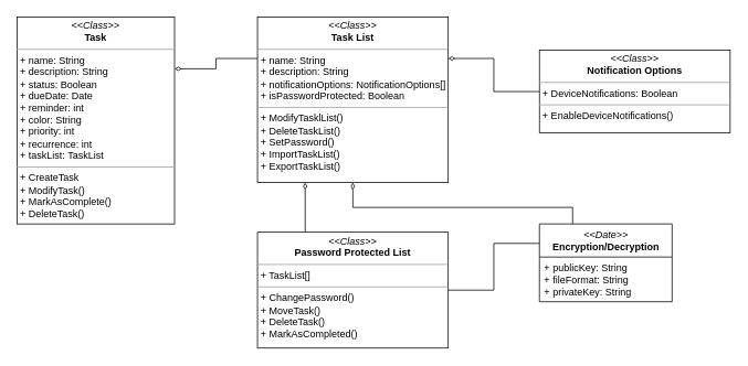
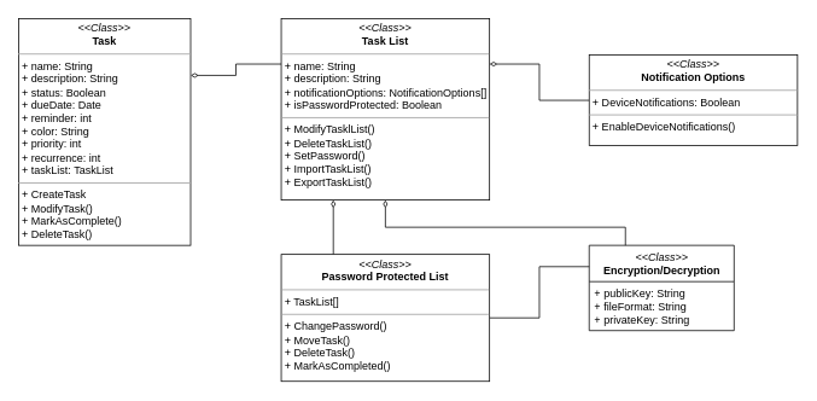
- <mxCell id="2" value="&lt;i style=&quot;border-color: var(--border-color); font-family: Helvetica; font-size: 12px;&quot;&gt;&amp;lt;&amp;lt;Date&amp;gt;&amp;gt;&lt;/i&gt;&lt;br style=&quot;border-color: var(--border-color); font-family: Helvetica; font-size: 12px;&quot;&gt;&lt;b style=&quot;border-color: var(--border-color); font-family: Helvetica; font-size: 12px;&quot;&gt;Encryption/Decryption&lt;/b&gt;" style="swimlane;html=1;fontStyle=0;childLayout=stackLayout;horizontal=1;startSize=40;fillColor=none;horizontalStack=0;resizeParent=1;resizeLast=0;collapsible=1;marginBottom=0;swimlaneFillColor=#ffffff;rounded=0;shadow=0;comic=0;labelBackgroundColor=none;strokeWidth=1;fontFamily=Verdana;fontSize=10;align=center;" vertex="1" parent="1"><mxGeometry x="650" y="270" width="160" height="94" as="geometry" /></mxCell>
+ <mxCell id="2" value="&lt;i style=&quot;border-color: var(--border-color); font-family: Helvetica; font-size: 12px;&quot;&gt;&amp;lt;&amp;lt;Class&amp;gt;&amp;gt;&lt;/i&gt;&lt;br style=&quot;border-color: var(--border-color); font-family: Helvetica; font-size: 12px;&quot;&gt;&lt;b style=&quot;border-color: var(--border-color); font-family: Helvetica; font-size: 12px;&quot;&gt;Encryption/Decryption&lt;/b&gt;" style="swimlane;html=1;fontStyle=0;childLayout=stackLayout;horizontal=1;startSize=40;fillColor=none;horizontalStack=0;resizeParent=1;resizeLast=0;collapsible=1;marginBottom=0;swimlaneFillColor=#ffffff;rounded=0;shadow=0;comic=0;labelBackgroundColor=none;strokeWidth=1;fontFamily=Verdana;fontSize=10;align=center;" vertex="1" parent="1"><mxGeometry x="650" y="270" width="160" height="94" as="geometry" /></mxCell>
